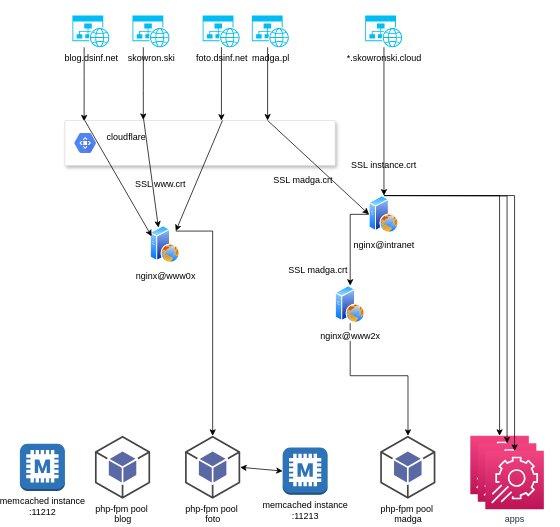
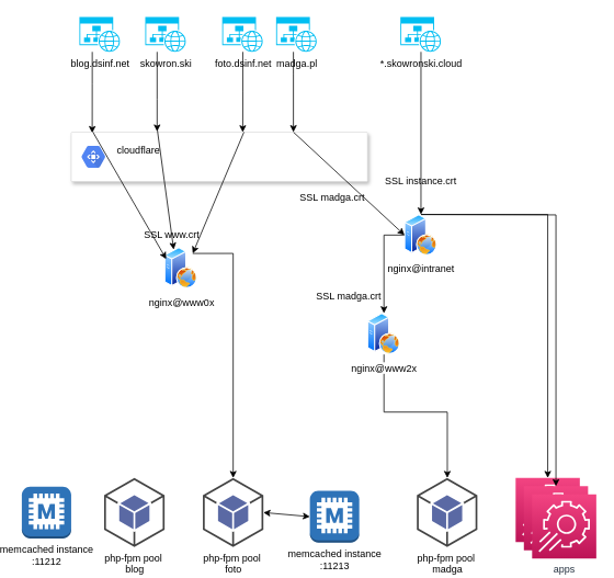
- <mxCell id="39" value="SSL www.crt" style="text;html=1;strokeColor=none;fillColor=none;align=center;verticalAlign=middle;whiteSpace=wrap;rounded=0;" vertex="1" parent="1"><mxGeometry x="165" y="235" width="85" height="20" as="geometry" /></mxCell>
+ <mxCell id="39" value="SSL www.crt" style="text;html=1;strokeColor=none;fillColor=none;align=center;verticalAlign=middle;whiteSpace=wrap;rounded=0;" vertex="1" parent="1"><mxGeometry x="160" y="275" width="85" height="20" as="geometry" /></mxCell>
- <mxCell id="32" style="edgeStyle=orthogonalEdgeStyle;rounded=0;orthogonalLoop=1;jettySize=auto;html=1;exitX=0.5;exitY=0;exitDx=0;exitDy=0;" edge="1" parent="1" source="20" target="30"><mxGeometry relative="1" as="geometry"><Array as="points"><mxPoint x="679" y="260" /></Array></mxGeometry></mxCell>
